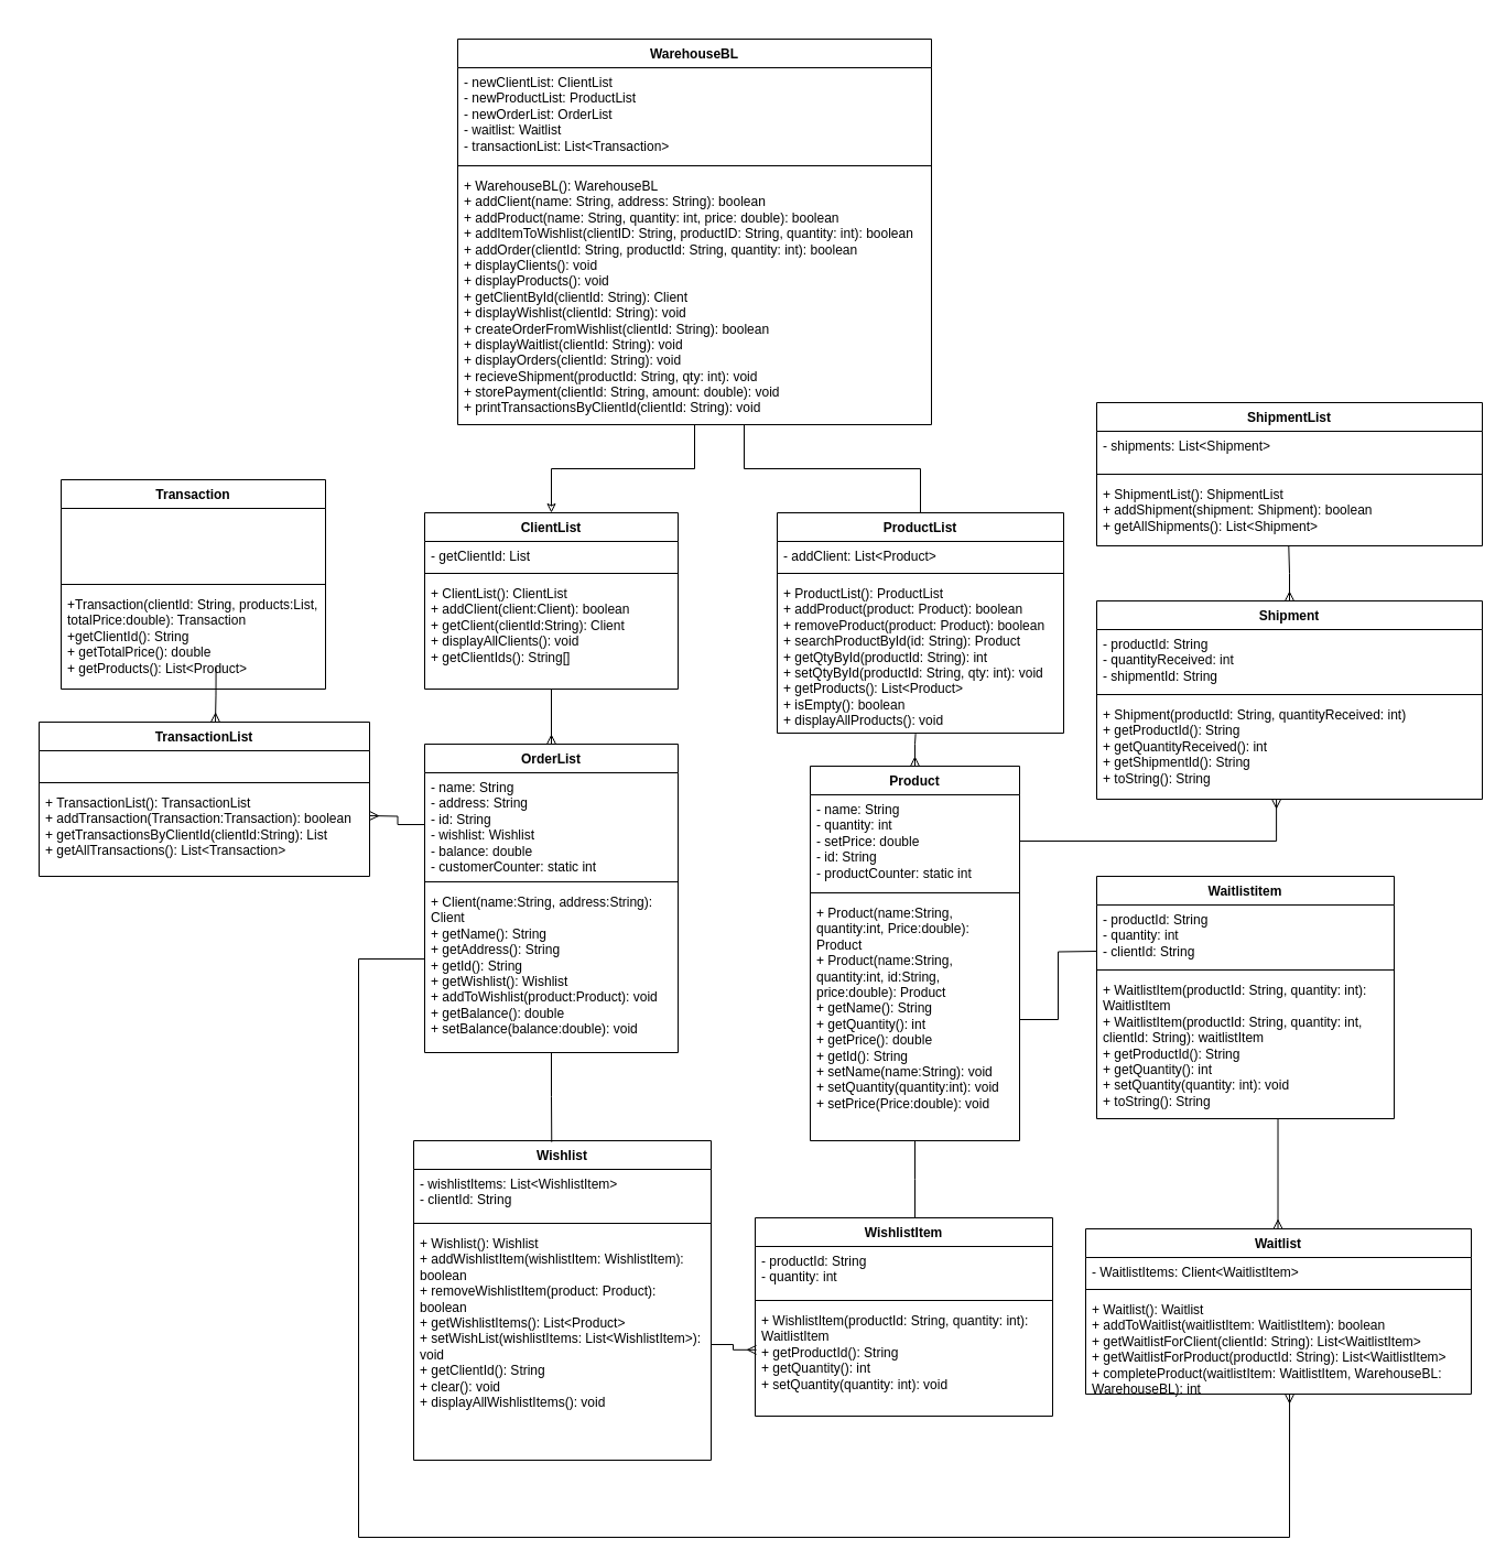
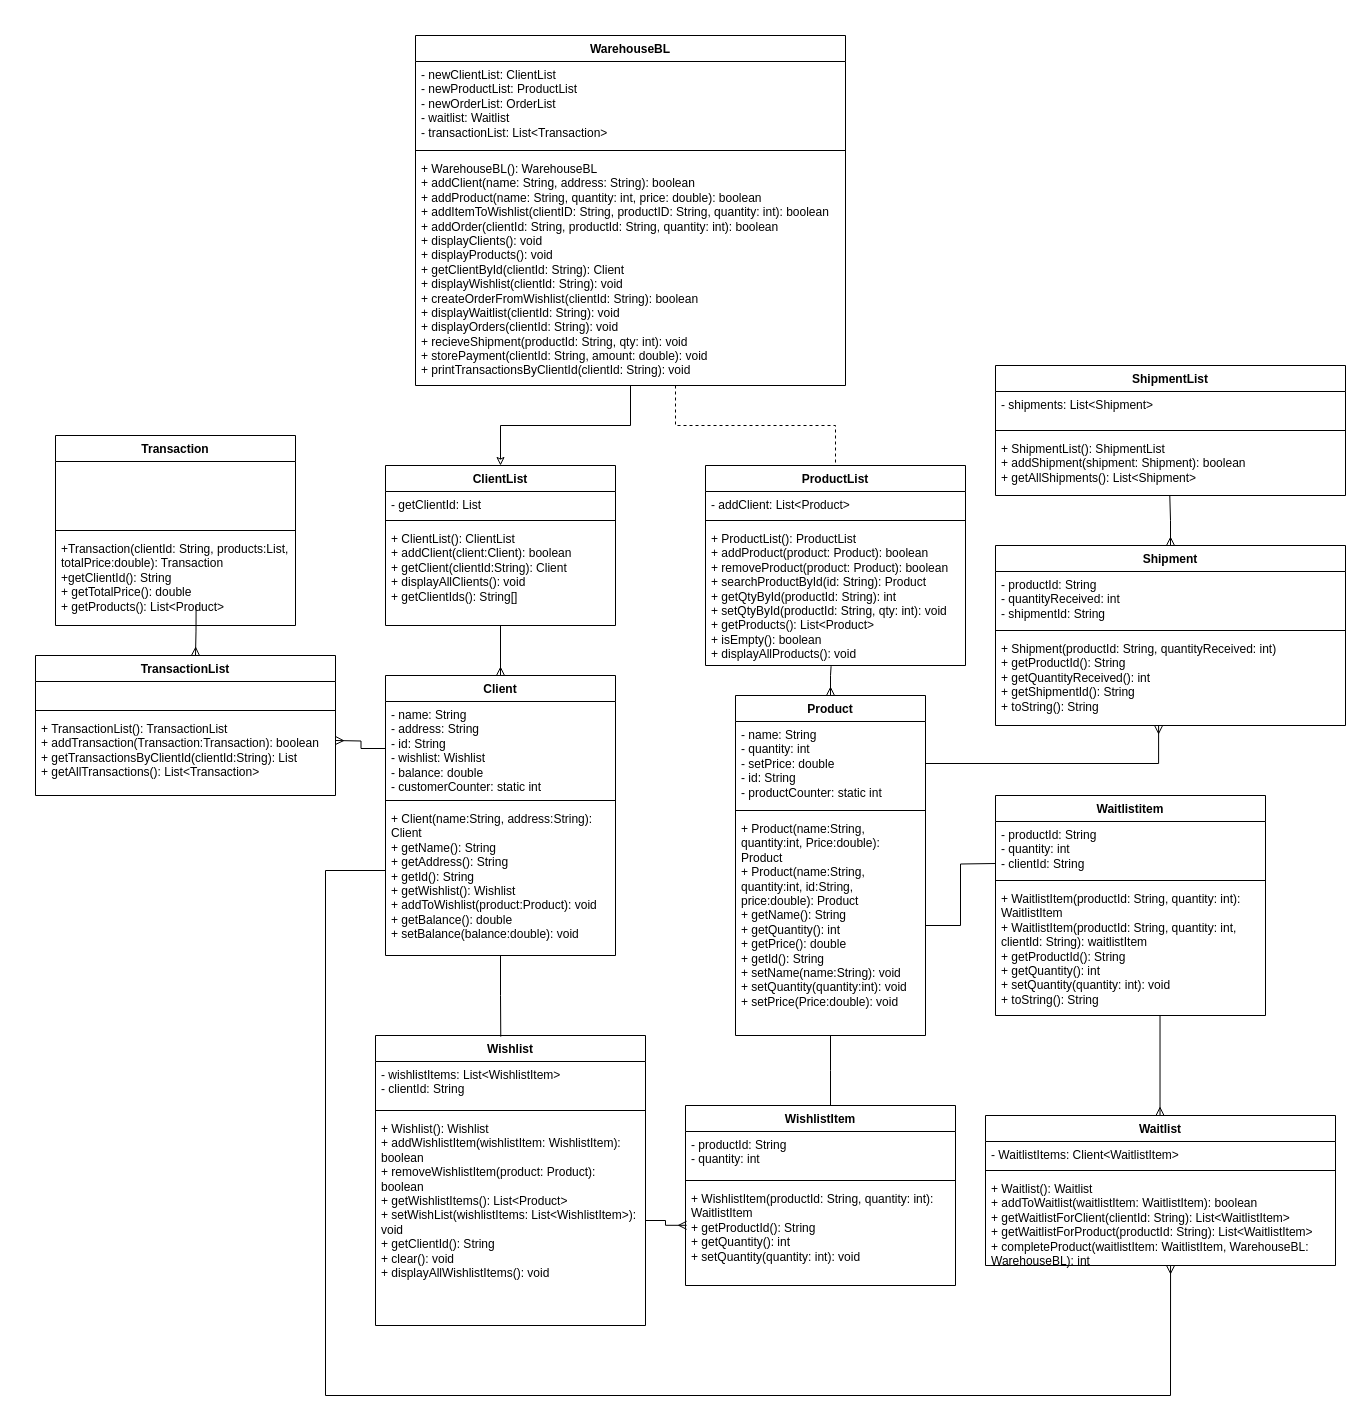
- <mxCell id="37" style="edgeStyle=orthogonalEdgeStyle;rounded=0;orthogonalLoop=1;jettySize=auto;html=1;endArrow=none;endFill=0;" parent="1" source="38" target="27" edge="1"><mxGeometry relative="1" as="geometry"><Array as="points"><mxPoint x="660" y="410" /><mxPoint x="820" y="410" /></Array></mxGeometry></mxCell>
+ <mxCell id="37" style="edgeStyle=orthogonalEdgeStyle;rounded=0;orthogonalLoop=1;jettySize=auto;html=1;endArrow=none;endFill=0;dashed=1;" parent="1" source="38" target="27" edge="1"><mxGeometry relative="1" as="geometry"><Array as="points"><mxPoint x="660" y="410" /><mxPoint x="820" y="410" /></Array></mxGeometry></mxCell>
- <mxCell id="14" value="OrderList" style="swimlane;fontStyle=1;align=center;verticalAlign=top;childLayout=stackLayout;horizontal=1;startSize=26;horizontalStack=0;resizeParent=1;resizeParentMax=0;resizeLast=0;collapsible=1;marginBottom=0;whiteSpace=wrap;html=1;" parent="1" vertex="1"><mxGeometry x="370" y="660" width="230" height="280" as="geometry" /></mxCell>
+ <mxCell id="14" value="Client" style="swimlane;fontStyle=1;align=center;verticalAlign=top;childLayout=stackLayout;horizontal=1;startSize=26;horizontalStack=0;resizeParent=1;resizeParentMax=0;resizeLast=0;collapsible=1;marginBottom=0;whiteSpace=wrap;html=1;" parent="1" vertex="1"><mxGeometry x="370" y="660" width="230" height="280" as="geometry" /></mxCell>
